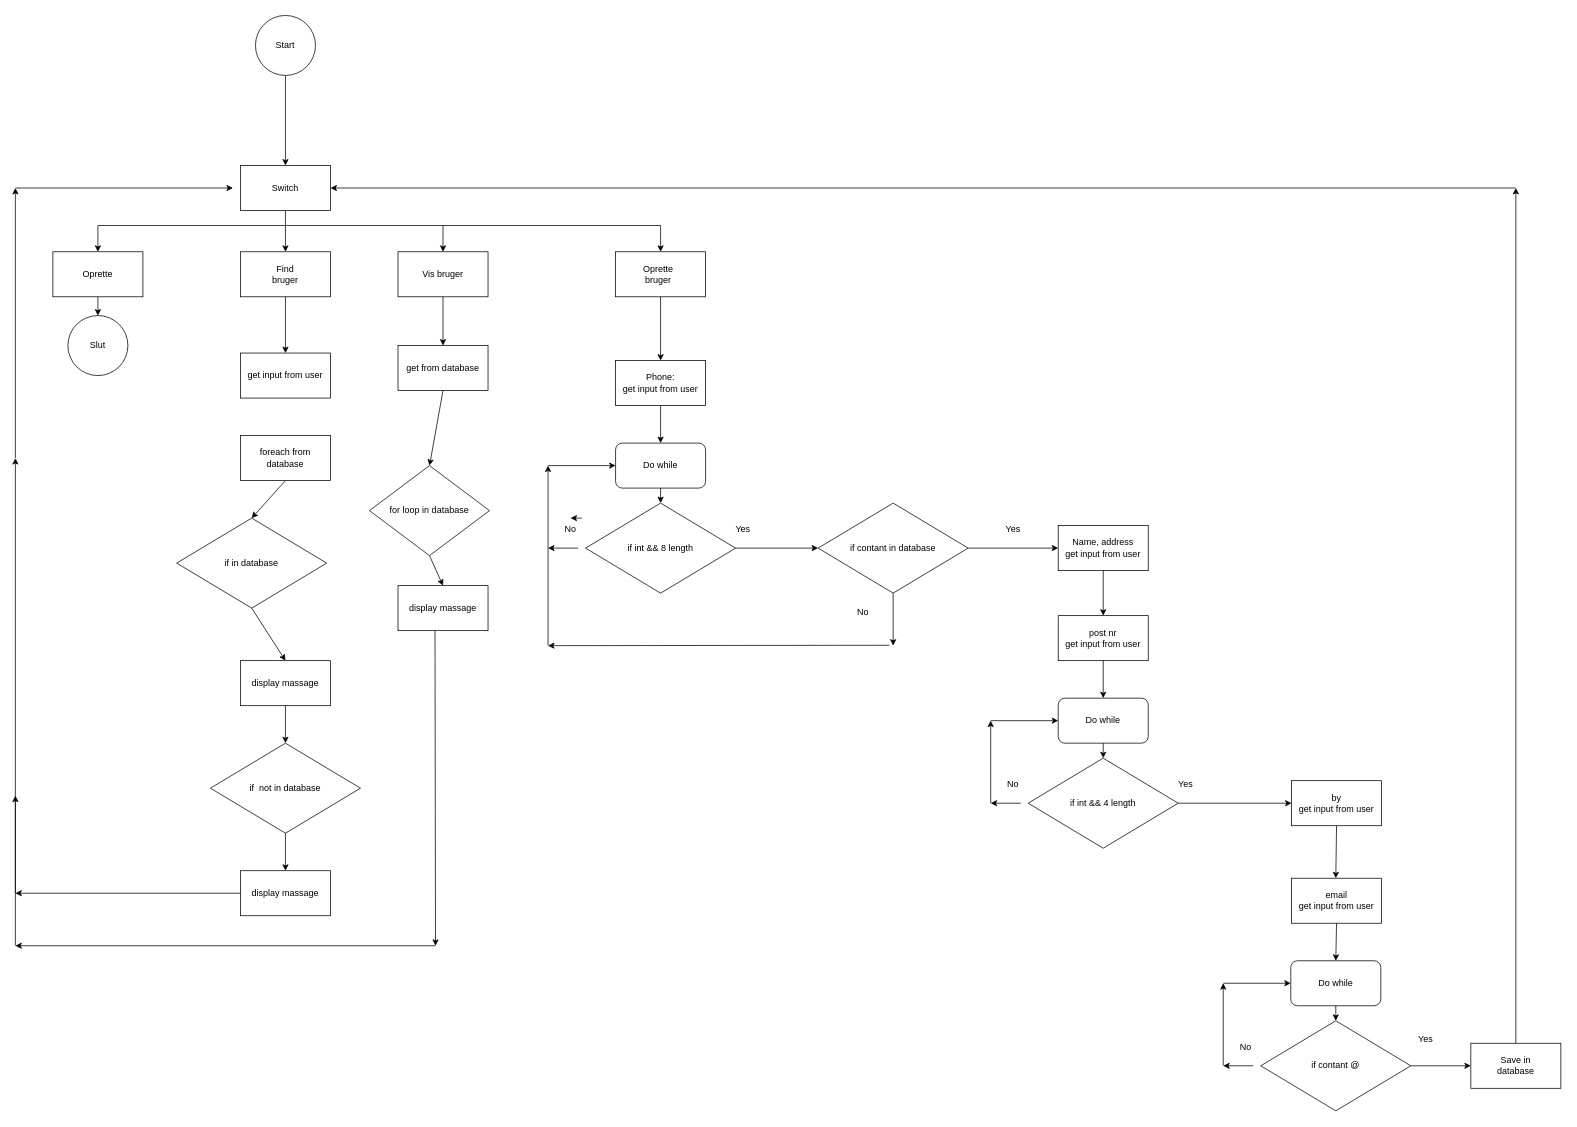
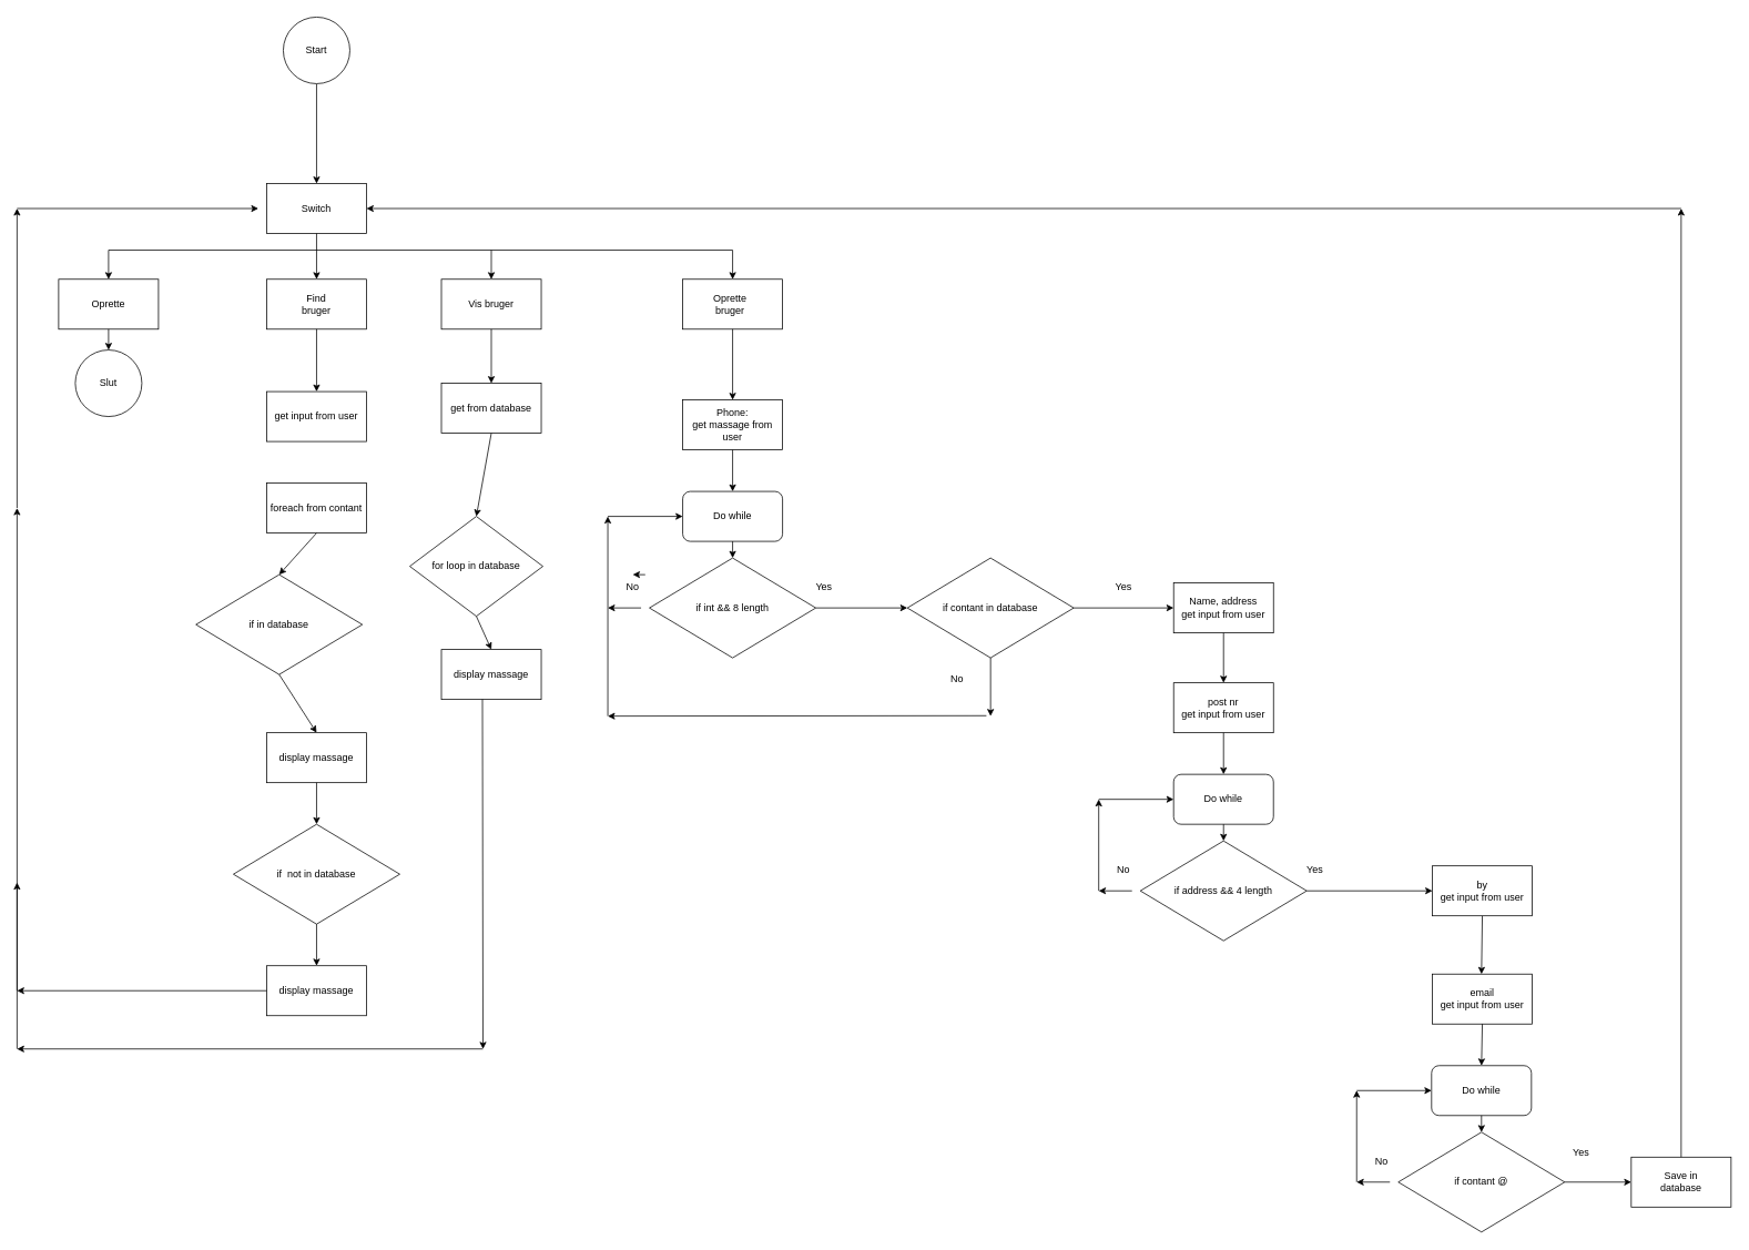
- <mxCell id="28" value="Phone:&lt;br&gt;get input from user" style="rounded=0;whiteSpace=wrap;html=1;" vertex="1" parent="1"><mxGeometry x="820" y="480" width="120" height="60" as="geometry" /></mxCell>
+ <mxCell id="28" value="Phone:&lt;br&gt;get massage from user" style="rounded=0;whiteSpace=wrap;html=1;" vertex="1" parent="1"><mxGeometry x="820" y="480" width="120" height="60" as="geometry" /></mxCell>
- <mxCell id="70" value="foreach from database" style="rounded=0;whiteSpace=wrap;html=1;" vertex="1" parent="1"><mxGeometry x="320" y="580" width="120" height="60" as="geometry" /></mxCell>
+ <mxCell id="70" value="foreach from contant" style="rounded=0;whiteSpace=wrap;html=1;" vertex="1" parent="1"><mxGeometry x="320" y="580" width="120" height="60" as="geometry" /></mxCell>
- <mxCell id="42" value="if int &amp;amp;&amp;amp; 4 length" style="rhombus;whiteSpace=wrap;html=1;" vertex="1" parent="1"><mxGeometry x="1370" y="1010" width="200" height="120" as="geometry" /></mxCell>
+ <mxCell id="42" value="if address &amp;amp;&amp;amp; 4 length" style="rhombus;whiteSpace=wrap;html=1;" vertex="1" parent="1"><mxGeometry x="1370" y="1010" width="200" height="120" as="geometry" /></mxCell>
